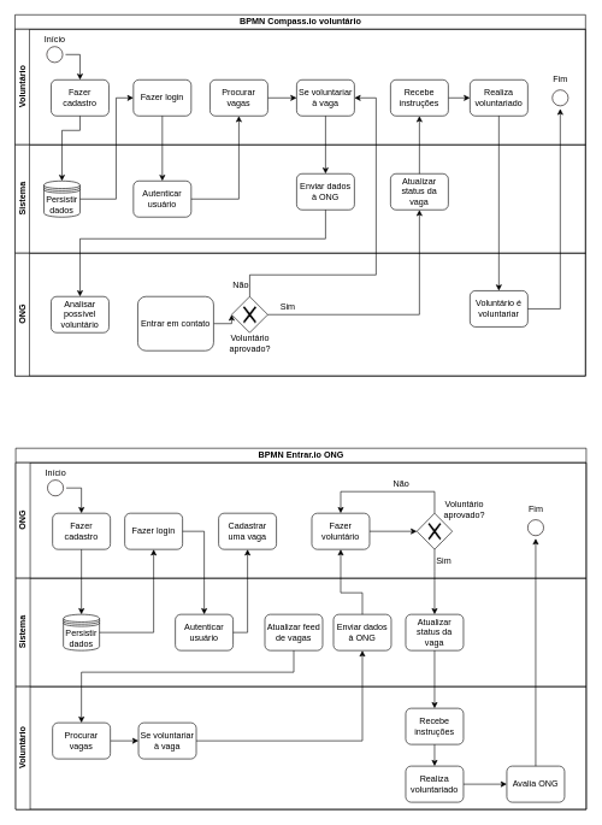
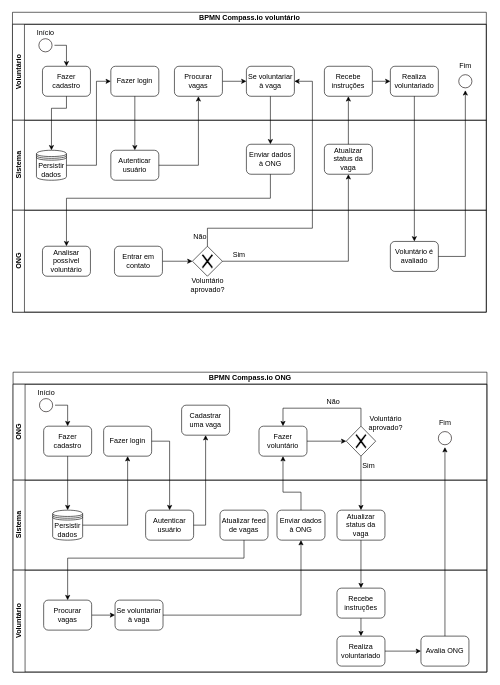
- <mxCell id="25" value="Voluntário é voluntariar" style="shape=ext;rounded=1;html=1;whiteSpace=wrap;fillColor=#FFFFFF;" vertex="1" parent="22"><mxGeometry x="630" y="52" width="80" height="50" as="geometry" /></mxCell>
+ <mxCell id="25" value="Voluntário é avaliado" style="shape=ext;rounded=1;html=1;whiteSpace=wrap;fillColor=#FFFFFF;" vertex="1" parent="22"><mxGeometry x="630" y="52" width="80" height="50" as="geometry" /></mxCell>
- <mxCell id="28" value="Entrar em contato" style="shape=ext;rounded=1;html=1;whiteSpace=wrap;fillColor=#FFFFFF;" vertex="1" parent="22"><mxGeometry x="170" y="60" width="105" height="75" as="geometry" /></mxCell>
+ <mxCell id="28" value="Entrar em contato" style="shape=ext;rounded=1;html=1;whiteSpace=wrap;fillColor=#FFFFFF;" vertex="1" parent="22"><mxGeometry x="170" y="60" width="80" height="50" as="geometry" /></mxCell>
- <mxCell id="42" value="BPMN Entrar.io ONG" style="swimlane;html=1;childLayout=stackLayout;resizeParent=1;resizeParentMax=0;horizontal=1;startSize=20;horizontalStack=0;fillColor=#FFFFFF;" vertex="1" parent="1"><mxGeometry x="21" y="620" width="790" height="500" as="geometry" /></mxCell>
+ <mxCell id="42" value="BPMN Compass.io ONG" style="swimlane;html=1;childLayout=stackLayout;resizeParent=1;resizeParentMax=0;horizontal=1;startSize=20;horizontalStack=0;fillColor=#FFFFFF;" vertex="1" parent="1"><mxGeometry x="21" y="620" width="790" height="500" as="geometry" /></mxCell>
- <mxCell id="52" value="Cadastrar uma vaga" style="shape=ext;rounded=1;html=1;whiteSpace=wrap;fillColor=#FFFFFF;" vertex="1" parent="43"><mxGeometry x="281" y="70" width="80" height="50" as="geometry" /></mxCell>
+ <mxCell id="52" value="Cadastrar uma vaga" style="shape=ext;rounded=1;html=1;whiteSpace=wrap;fillColor=#FFFFFF;" vertex="1" parent="43"><mxGeometry x="281" y="35" width="80" height="50" as="geometry" /></mxCell>
